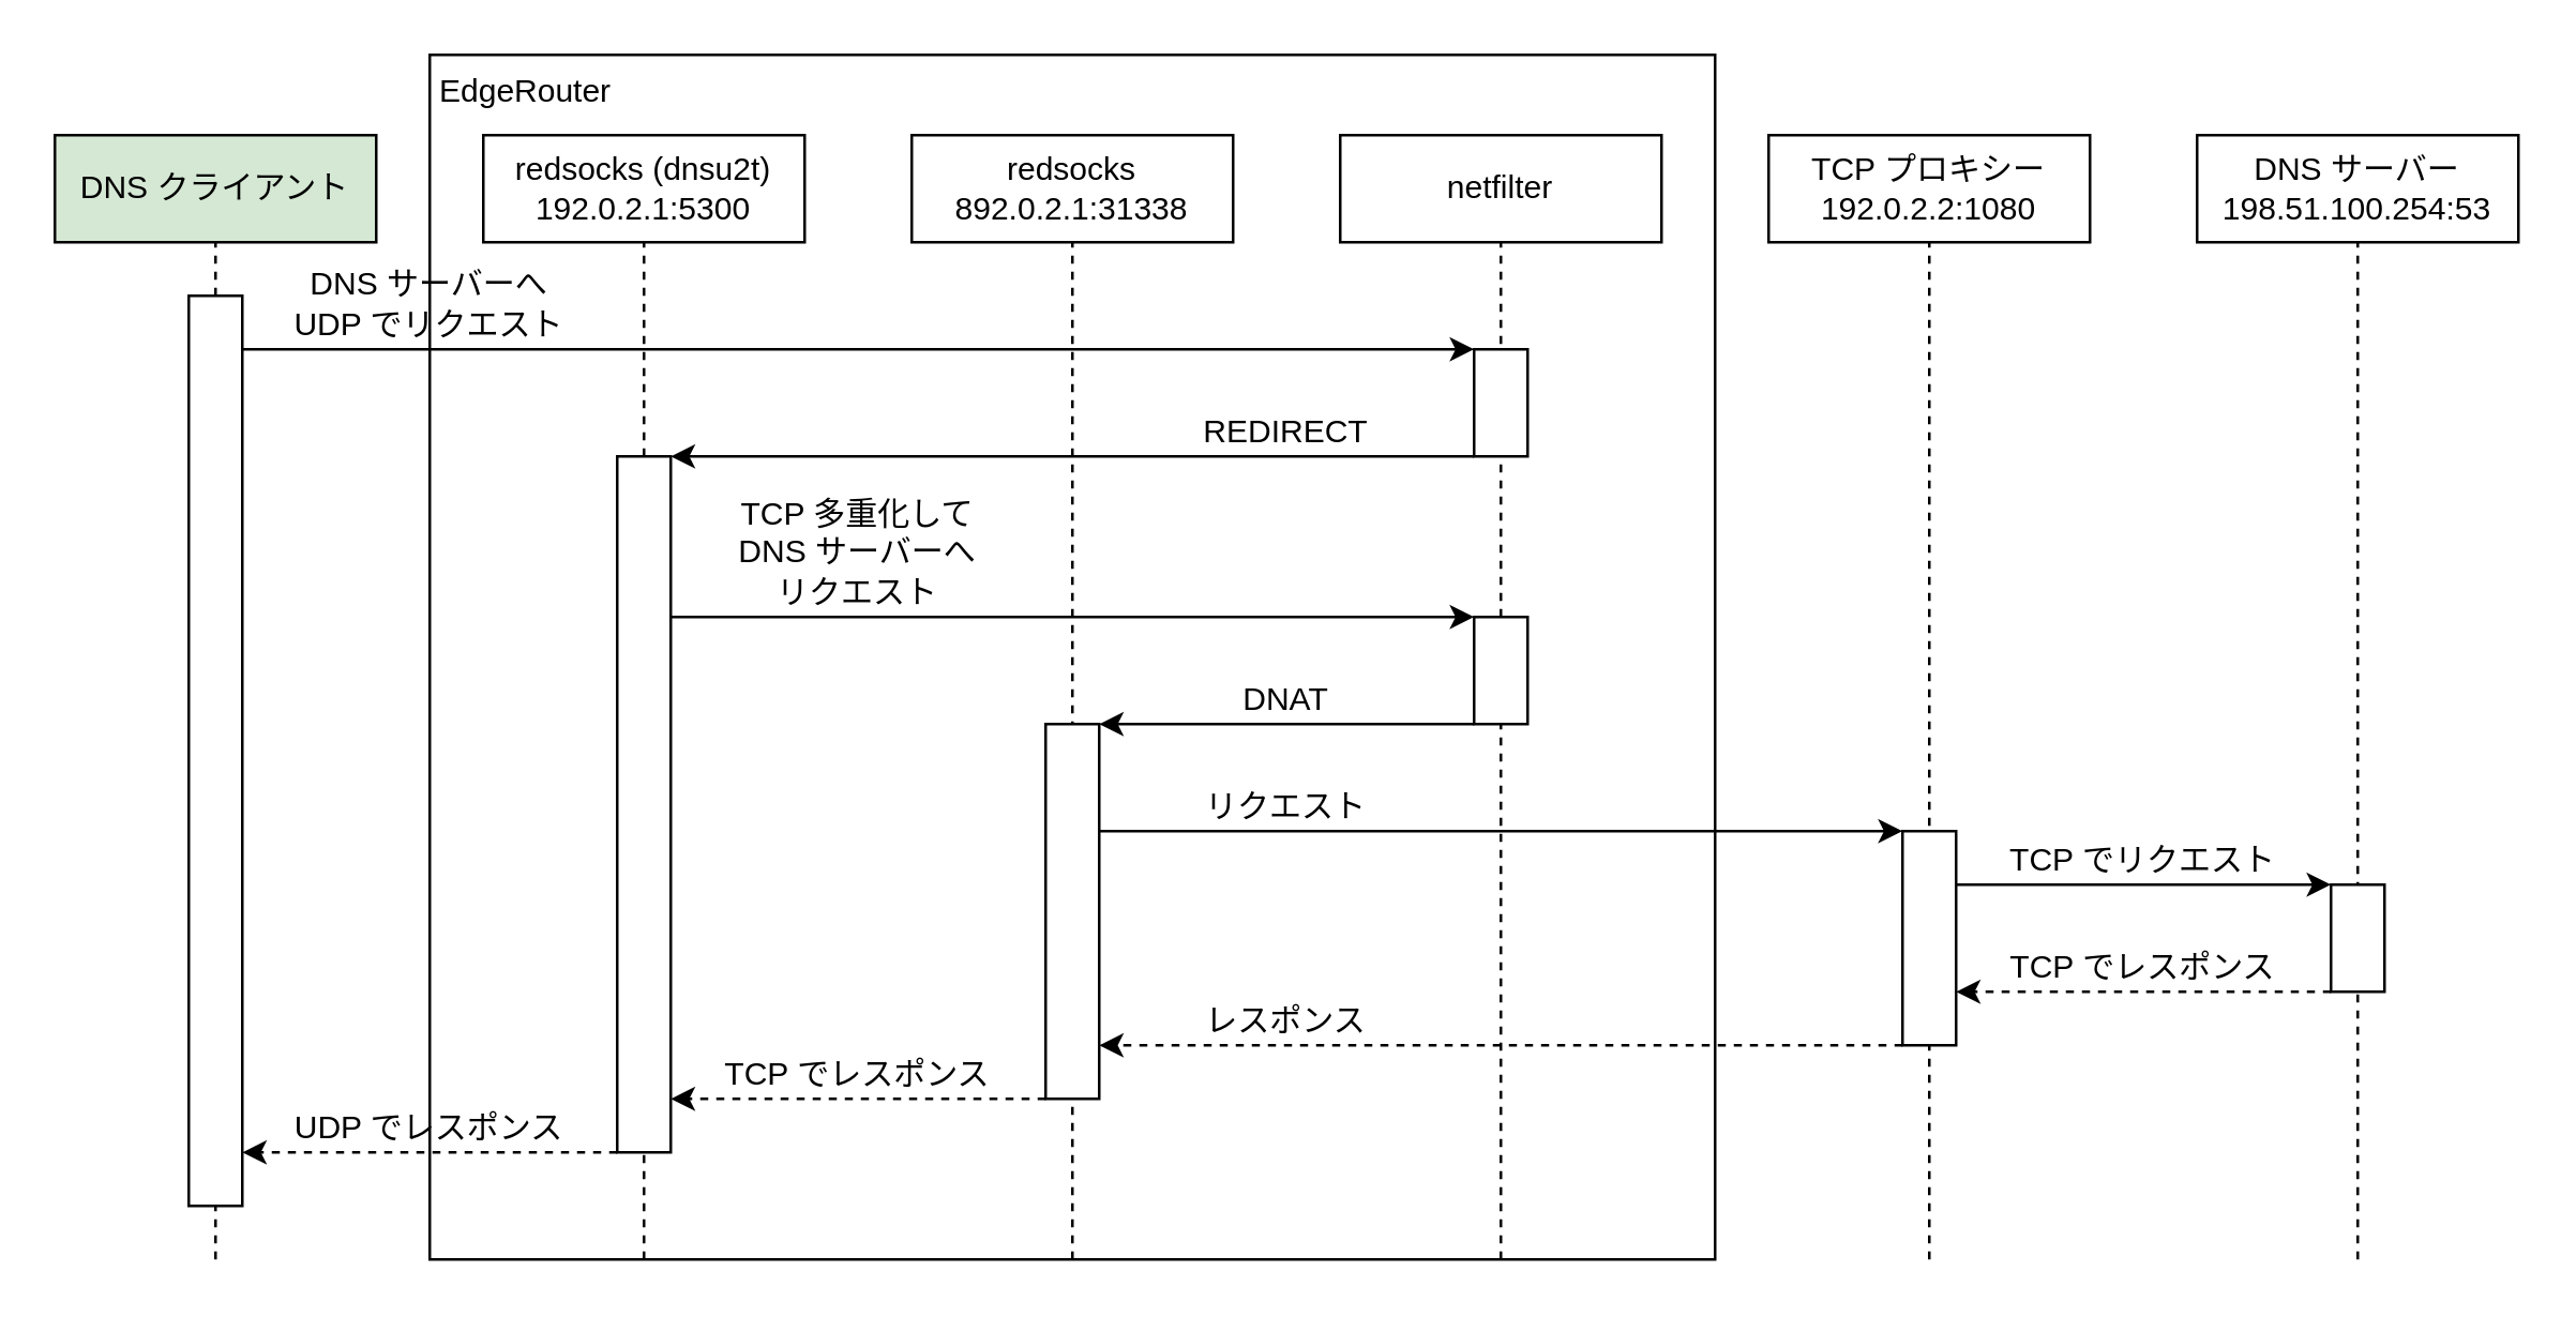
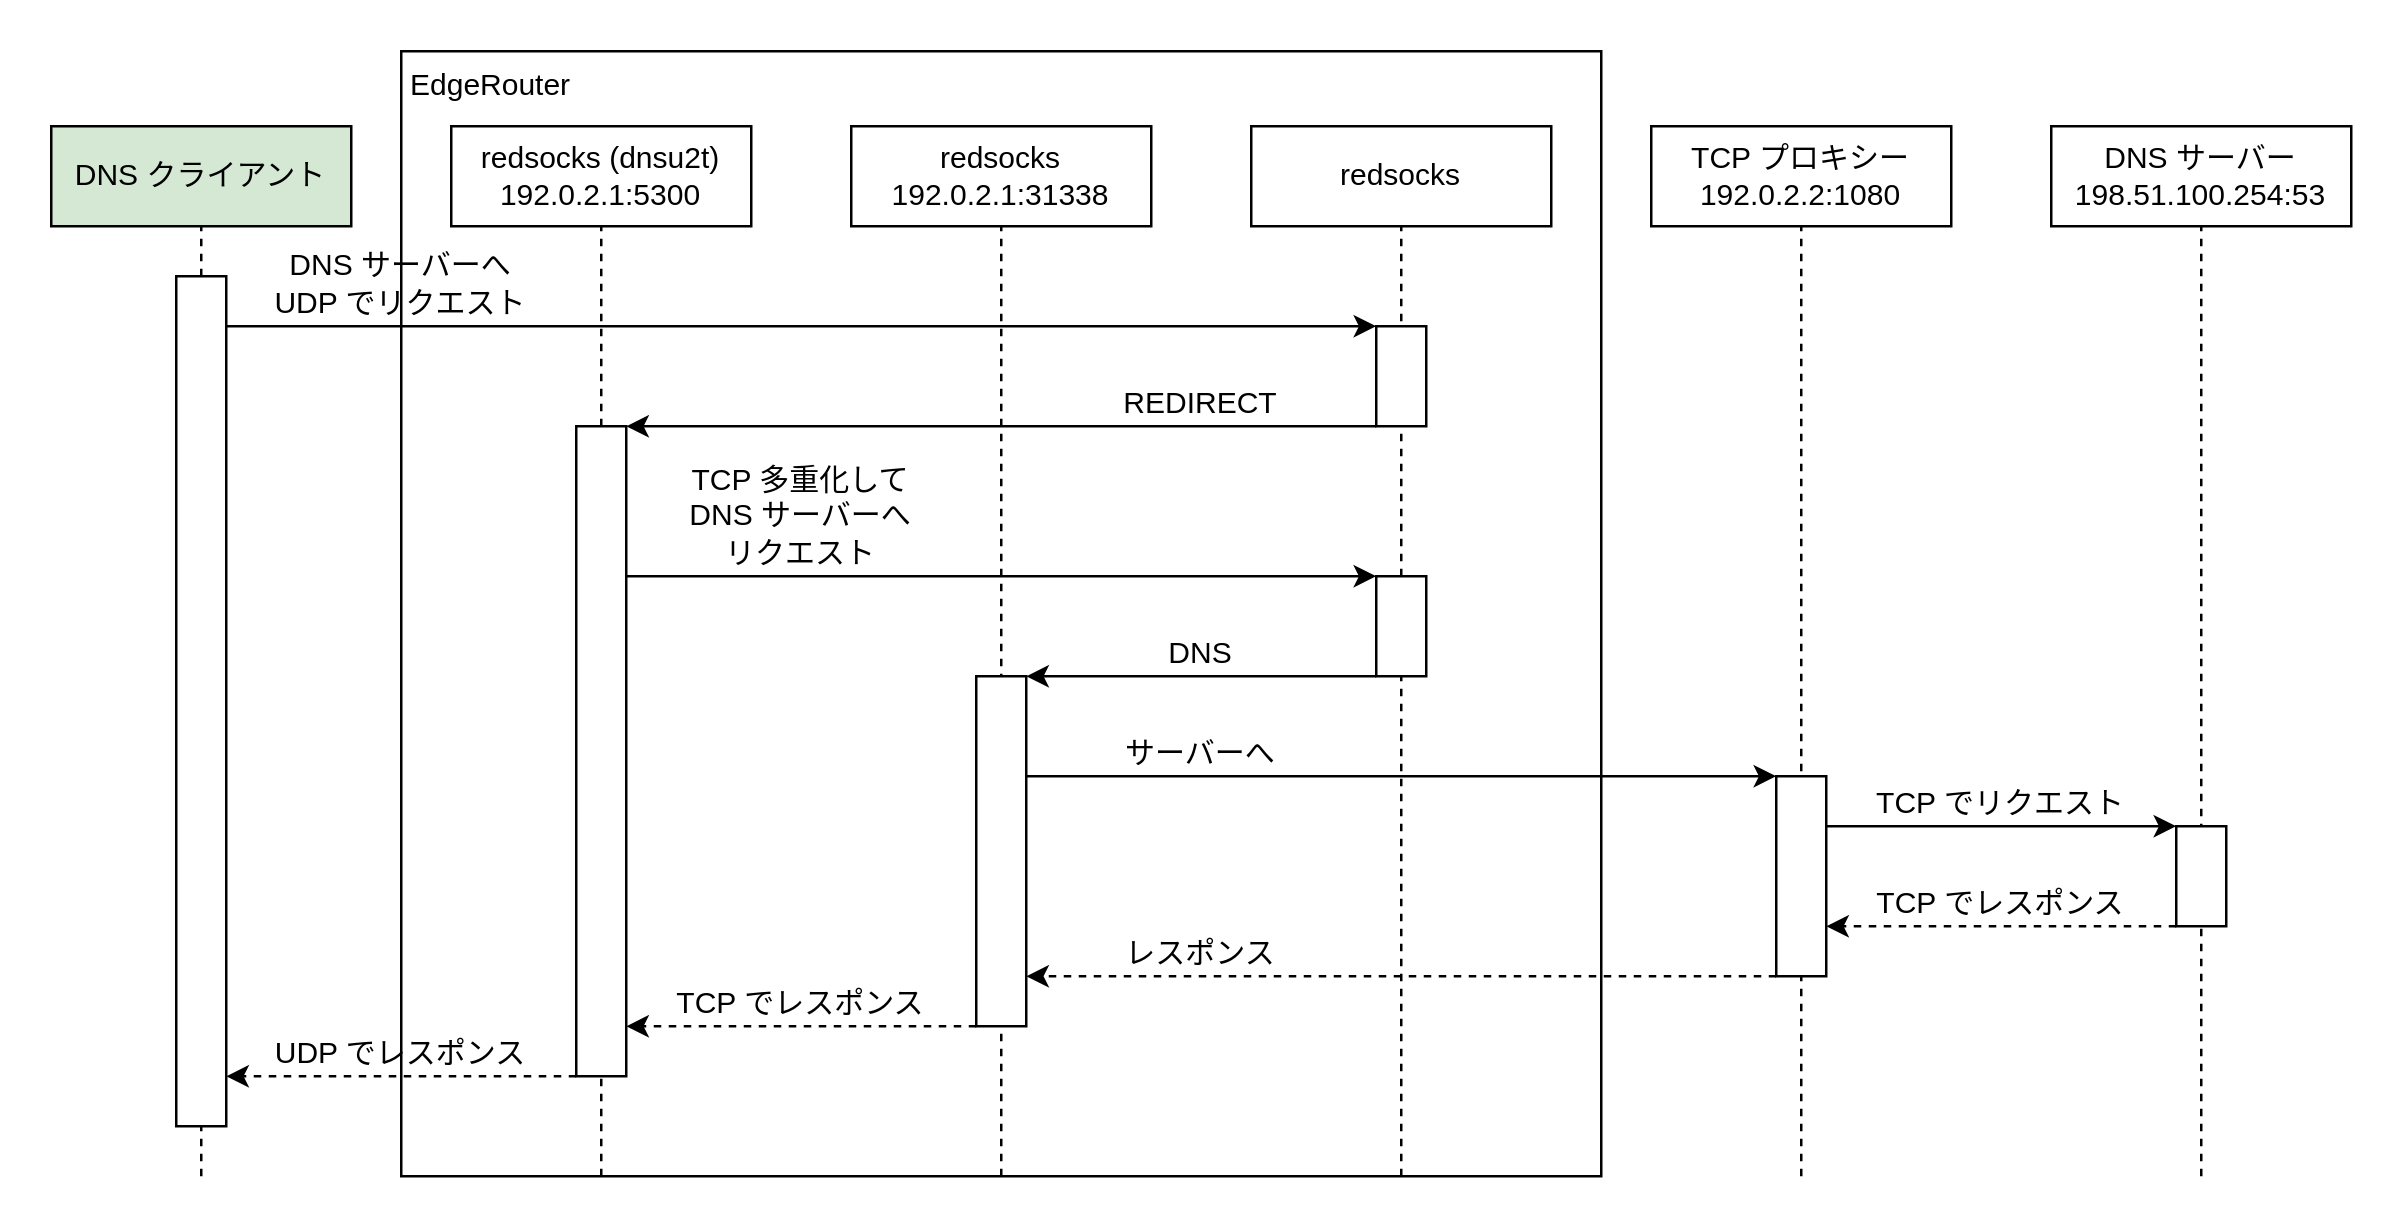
- <mxCell id="13" value="redsocks&lt;br&gt;892.0.2.1:31338" style="rounded=0;whiteSpace=wrap;html=1;" parent="1" vertex="1"><mxGeometry x="340" y="50" width="120" height="40" as="geometry" /></mxCell>
+ <mxCell id="13" value="redsocks&lt;br&gt;192.0.2.1:31338" style="rounded=0;whiteSpace=wrap;html=1;" parent="1" vertex="1"><mxGeometry x="340" y="50" width="120" height="40" as="geometry" /></mxCell>
- <mxCell id="25" value="netfilter" style="rounded=0;whiteSpace=wrap;html=1;" parent="1" vertex="1"><mxGeometry x="500" y="50" width="120" height="40" as="geometry" /></mxCell>
+ <mxCell id="25" value="redsocks" style="rounded=0;whiteSpace=wrap;html=1;" parent="1" vertex="1"><mxGeometry x="500" y="50" width="120" height="40" as="geometry" /></mxCell>
- <mxCell id="32" value="DNAT" style="text;html=1;strokeColor=none;fillColor=none;align=center;verticalAlign=bottom;whiteSpace=wrap;rounded=0;" parent="1" vertex="1"><mxGeometry x="420" y="230" width="120" height="40" as="geometry" /></mxCell>
+ <mxCell id="32" value="DNS" style="text;html=1;strokeColor=none;fillColor=none;align=center;verticalAlign=bottom;whiteSpace=wrap;rounded=0;" parent="1" vertex="1"><mxGeometry x="420" y="230" width="120" height="40" as="geometry" /></mxCell>
- <mxCell id="36" value="リクエスト" style="text;html=1;strokeColor=none;fillColor=none;align=center;verticalAlign=bottom;whiteSpace=wrap;rounded=0;" parent="1" vertex="1"><mxGeometry x="420" y="270" width="120" height="40" as="geometry" /></mxCell>
+ <mxCell id="36" value="サーバーへ" style="text;html=1;strokeColor=none;fillColor=none;align=center;verticalAlign=bottom;whiteSpace=wrap;rounded=0;" parent="1" vertex="1"><mxGeometry x="420" y="270" width="120" height="40" as="geometry" /></mxCell>
